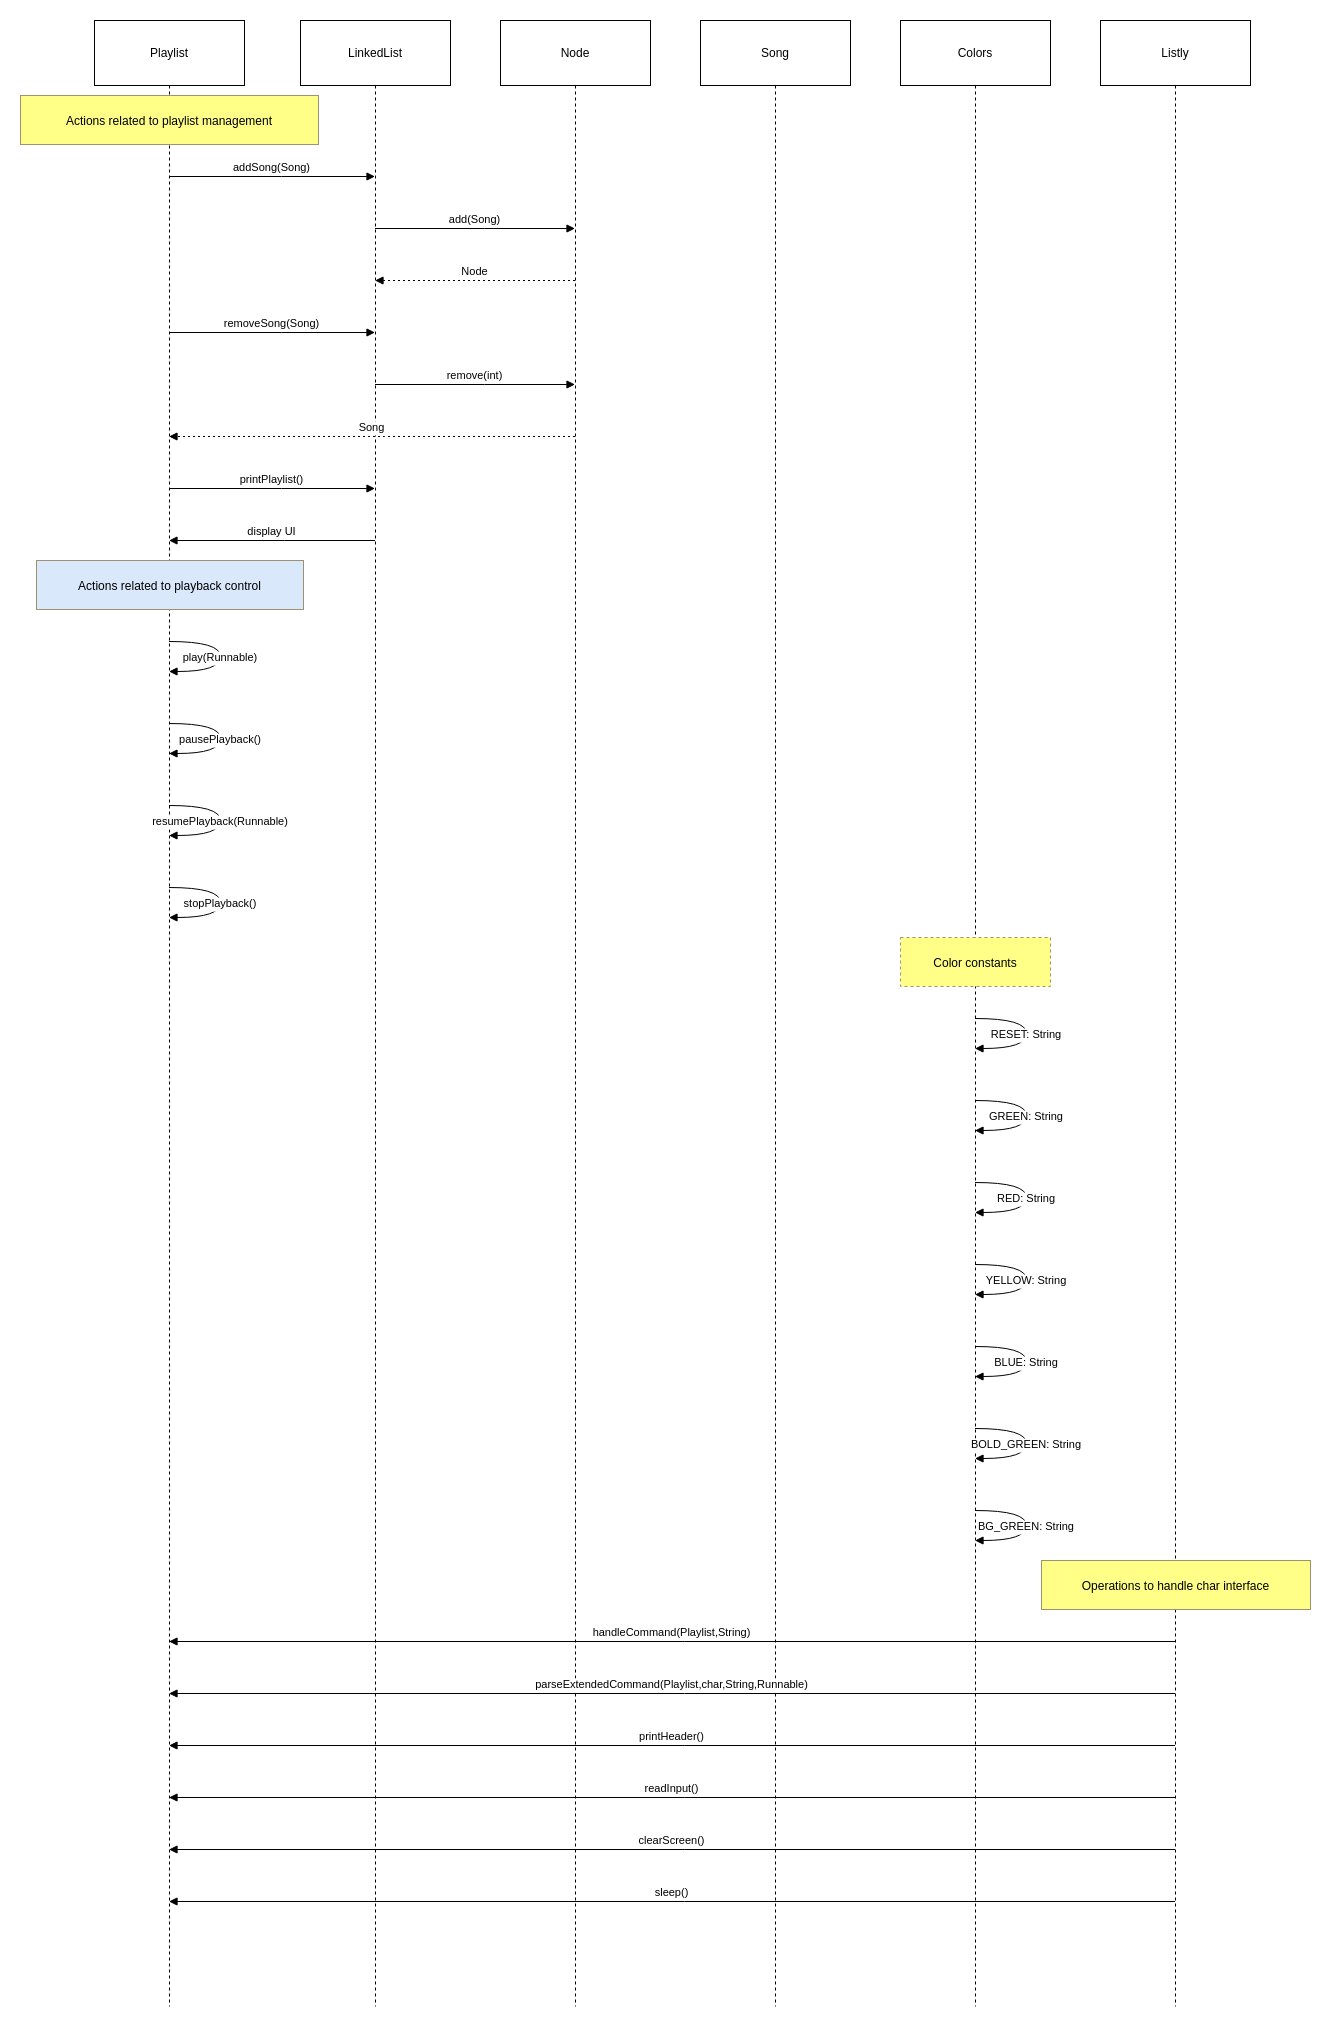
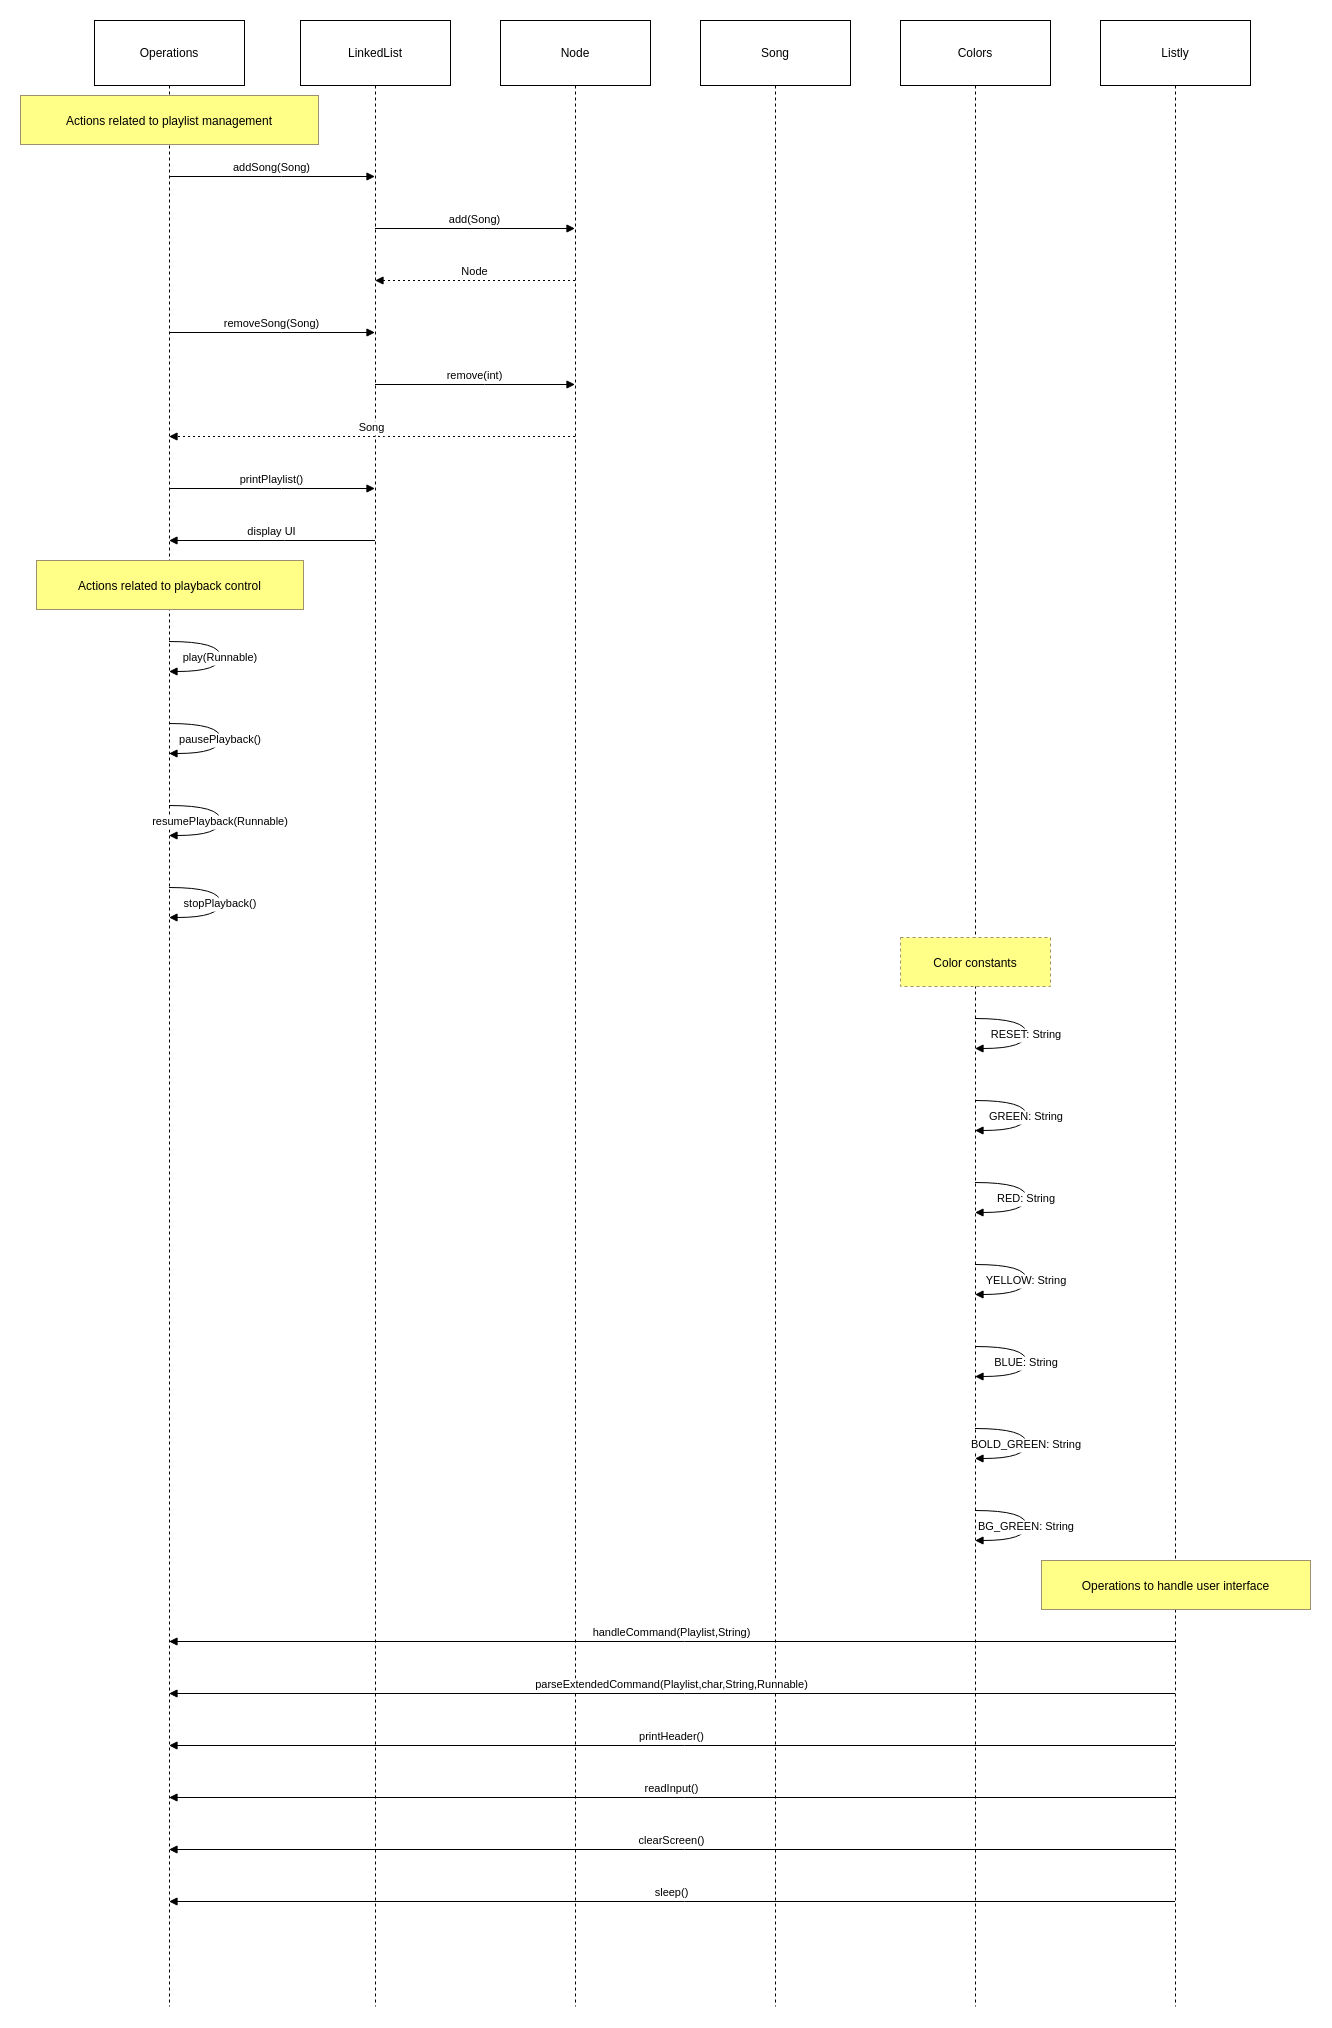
- <mxCell id="2" value="Playlist" style="shape=umlLifeline;perimeter=lifelinePerimeter;whiteSpace=wrap;container=1;dropTarget=0;collapsible=0;recursiveResize=0;outlineConnect=0;portConstraint=eastwest;newEdgeStyle={&quot;edgeStyle&quot;:&quot;elbowEdgeStyle&quot;,&quot;elbow&quot;:&quot;vertical&quot;,&quot;curved&quot;:0,&quot;rounded&quot;:0};size=65;" vertex="1" parent="1"><mxGeometry x="94" y="20" width="150" height="1986" as="geometry" /></mxCell>
+ <mxCell id="2" value="Operations" style="shape=umlLifeline;perimeter=lifelinePerimeter;whiteSpace=wrap;container=1;dropTarget=0;collapsible=0;recursiveResize=0;outlineConnect=0;portConstraint=eastwest;newEdgeStyle={&quot;edgeStyle&quot;:&quot;elbowEdgeStyle&quot;,&quot;elbow&quot;:&quot;vertical&quot;,&quot;curved&quot;:0,&quot;rounded&quot;:0};size=65;" vertex="1" parent="1"><mxGeometry x="94" y="20" width="150" height="1986" as="geometry" /></mxCell>
- <mxCell id="34" value="Actions related to playback control" style="fillColor=#dae8fc;strokeColor=#9E916F;" vertex="1" parent="1"><mxGeometry x="36" y="560" width="267" height="49" as="geometry" /></mxCell>
+ <mxCell id="34" value="Actions related to playback control" style="fillColor=#ffff88;strokeColor=#9E916F;" vertex="1" parent="1"><mxGeometry x="36" y="560" width="267" height="49" as="geometry" /></mxCell>
- <mxCell id="36" value="Operations to handle char interface" style="fillColor=#ffff88;strokeColor=#9E916F;" vertex="1" parent="1"><mxGeometry x="1041" y="1560" width="269" height="49" as="geometry" /></mxCell>
+ <mxCell id="36" value="Operations to handle user interface" style="fillColor=#ffff88;strokeColor=#9E916F;" vertex="1" parent="1"><mxGeometry x="1041" y="1560" width="269" height="49" as="geometry" /></mxCell>
